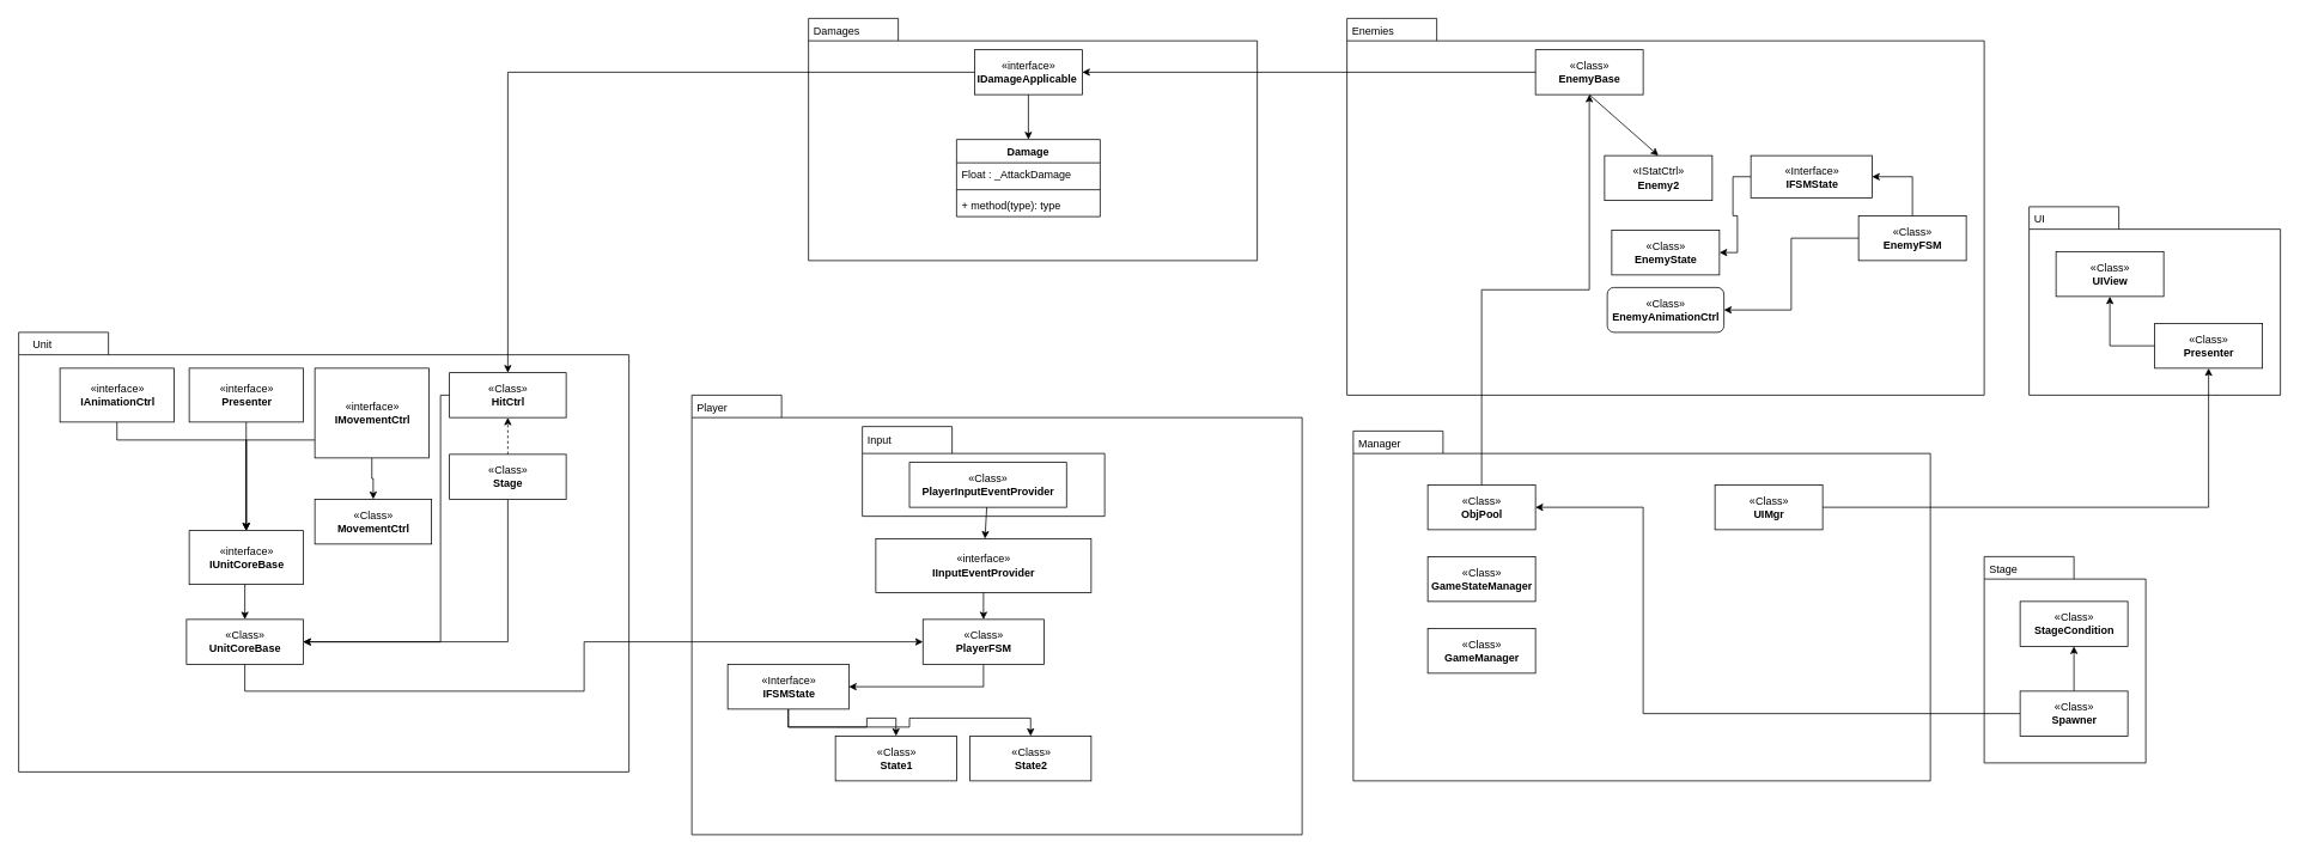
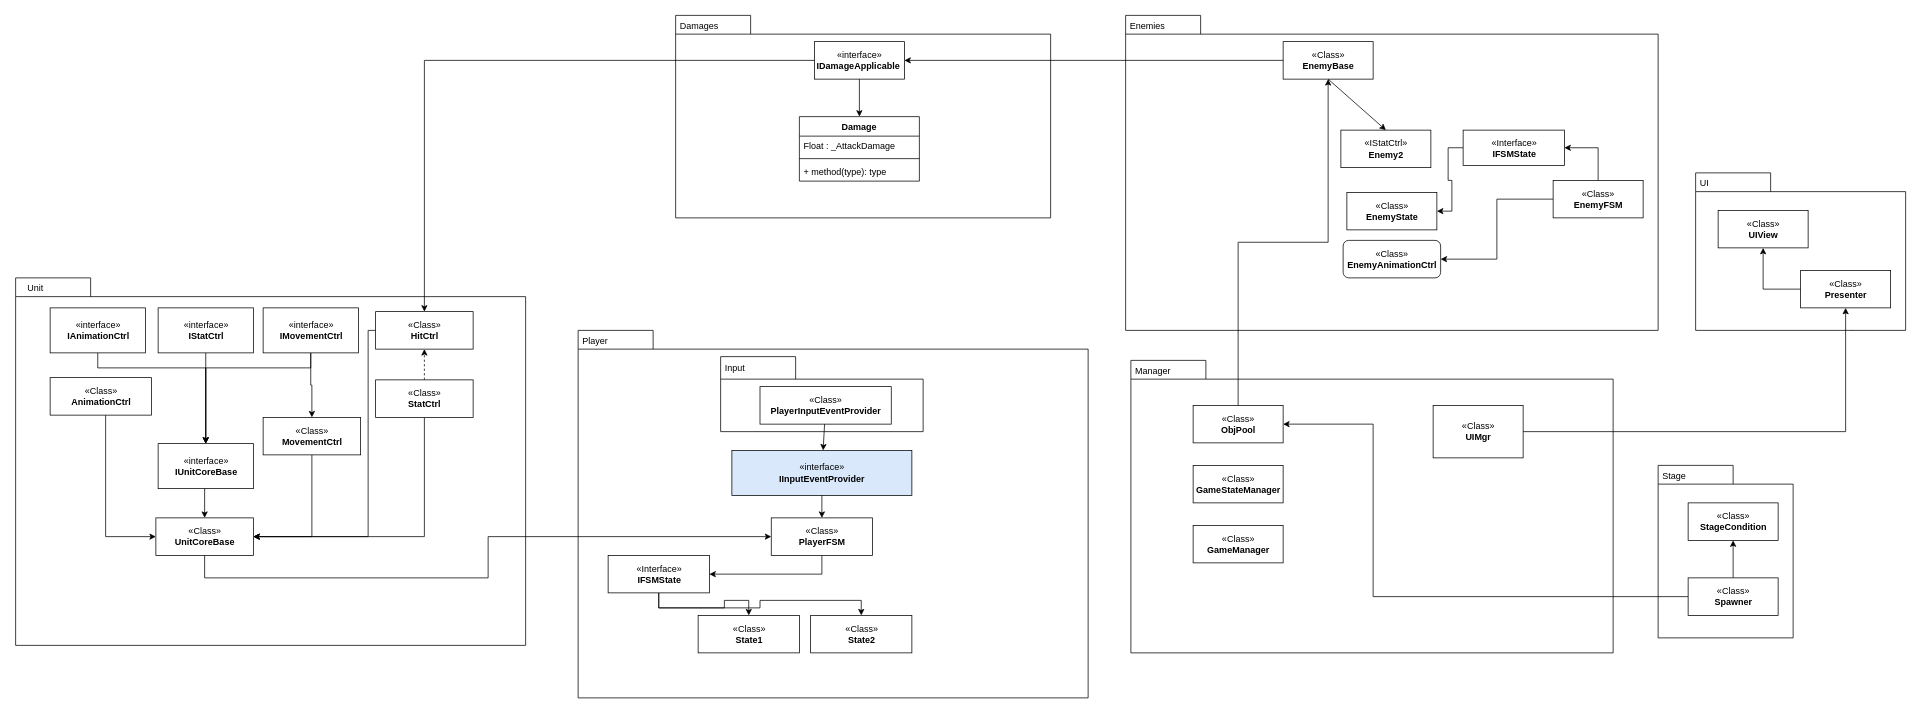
- <mxCell id="63" value="«interface»&lt;br&gt;&lt;b&gt;Presenter&lt;br&gt;&lt;/b&gt;" style="html=1;" vertex="1" parent="1"><mxGeometry x="210" y="410" width="127" height="60" as="geometry" /></mxCell>
+ <mxCell id="63" value="«interface»&lt;br&gt;&lt;b&gt;IStatCtrl&lt;br&gt;&lt;/b&gt;" style="html=1;" vertex="1" parent="1"><mxGeometry x="210" y="410" width="127" height="60" as="geometry" /></mxCell>
- <mxCell id="66" value="«interface»&lt;br&gt;&lt;b&gt;IMovementCtrl&lt;br&gt;&lt;/b&gt;" style="html=1;" vertex="1" parent="1"><mxGeometry x="350" y="410" width="127" height="100" as="geometry" /></mxCell>
+ <mxCell id="66" value="«interface»&lt;br&gt;&lt;b&gt;IMovementCtrl&lt;br&gt;&lt;/b&gt;" style="html=1;" vertex="1" parent="1"><mxGeometry x="350" y="410" width="127" height="60" as="geometry" /></mxCell>
+ <mxCell id="68" value="«Class»&lt;br&gt;&lt;b&gt;AnimationCtrl&lt;/b&gt;" style="html=1;" vertex="1" parent="1"><mxGeometry x="66" y="503" width="135" height="50" as="geometry" /></mxCell>
- <mxCell id="71" value="«Class»&lt;br&gt;&lt;b&gt;Stage&lt;/b&gt;" style="html=1;" vertex="1" parent="1"><mxGeometry x="500" y="506" width="130" height="50" as="geometry" /></mxCell>
+ <mxCell id="71" value="«Class»&lt;br&gt;&lt;b&gt;StatCtrl&lt;/b&gt;" style="html=1;" vertex="1" parent="1"><mxGeometry x="500" y="506" width="130" height="50" as="geometry" /></mxCell>
- <mxCell id="42" value="«Class»&lt;br&gt;&lt;b&gt;UIMgr&lt;br&gt;&lt;/b&gt;" style="html=1;" parent="1" vertex="1"><mxGeometry x="1910" y="540" width="120" height="50" as="geometry" /></mxCell>
+ <mxCell id="42" value="«Class»&lt;br&gt;&lt;b&gt;UIMgr&lt;br&gt;&lt;/b&gt;" style="html=1;" parent="1" vertex="1"><mxGeometry x="1910" y="540" width="120" height="70" as="geometry" /></mxCell>
- <mxCell id="21" value="«interface»&lt;br&gt;&lt;b&gt;IInputEventProvider&lt;/b&gt;" style="html=1;" parent="1" vertex="1"><mxGeometry x="975" y="600" width="240" height="60" as="geometry" /></mxCell>
+ <mxCell id="21" value="«interface»&lt;br&gt;&lt;b&gt;IInputEventProvider&lt;/b&gt;" style="html=1;fillColor=#dae8fc;" parent="1" vertex="1"><mxGeometry x="975" y="600" width="240" height="60" as="geometry" /></mxCell>
+ <mxCell id="72" style="edgeStyle=orthogonalEdgeStyle;rounded=0;orthogonalLoop=1;jettySize=auto;html=1;exitX=0.5;exitY=1;exitDx=0;exitDy=0;entryX=1;entryY=0.5;entryDx=0;entryDy=0;" edge="1" parent="1" source="73" target="77"><mxGeometry relative="1" as="geometry" /></mxCell>
+ <mxCell id="67" style="edgeStyle=orthogonalEdgeStyle;rounded=0;orthogonalLoop=1;jettySize=auto;html=1;entryX=0;entryY=0.5;entryDx=0;entryDy=0;" edge="1" parent="1" source="68" target="77"><mxGeometry relative="1" as="geometry"><Array as="points"><mxPoint x="140" y="715" /></Array></mxGeometry></mxCell>
